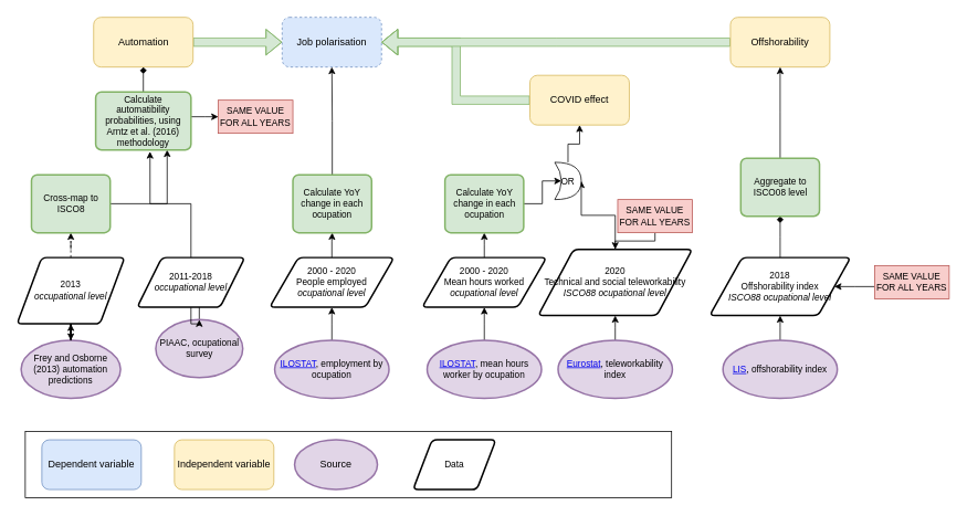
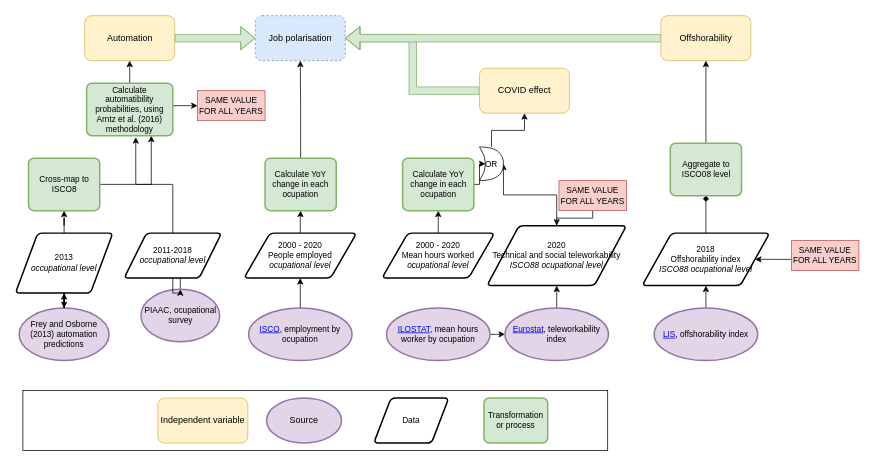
- <mxCell id="30" style="edgeStyle=elbowEdgeStyle;rounded=0;orthogonalLoop=1;jettySize=auto;elbow=vertical;html=1;fontSize=11;strokeWidth=1;endArrow=diamond;" edge="1" parent="1" source="32" target="4"><mxGeometry relative="1" as="geometry" /></mxCell>
+ <mxCell id="30" style="edgeStyle=elbowEdgeStyle;rounded=0;orthogonalLoop=1;jettySize=auto;elbow=vertical;html=1;fontSize=11;strokeWidth=1;" edge="1" parent="1" source="32" target="4"><mxGeometry relative="1" as="geometry" /></mxCell>
- <mxCell id="46" value="OR" style="shape=xor;whiteSpace=wrap;html=1;fontSize=11;" vertex="1" parent="1"><mxGeometry x="669" y="195" width="32" height="45" as="geometry" /></mxCell>
+ <mxCell id="46" value="OR" style="shape=xor;whiteSpace=wrap;html=1;fontSize=11;" vertex="1" parent="1"><mxGeometry x="639" y="195" width="32" height="45" as="geometry" /></mxCell>
- <mxCell id="26" value="" style="edgeStyle=orthogonalEdgeStyle;rounded=0;orthogonalLoop=1;jettySize=auto;html=1;fontSize=11;dashed=1;" edge="1" parent="1" source="27" target="29"><mxGeometry relative="1" as="geometry" /></mxCell>
+ <mxCell id="26" value="" style="edgeStyle=orthogonalEdgeStyle;rounded=0;orthogonalLoop=1;jettySize=auto;html=1;fontSize=11;" edge="1" parent="1" source="27" target="29"><mxGeometry relative="1" as="geometry" /></mxCell>
- <mxCell id="33" value="" style="edgeStyle=elbowEdgeStyle;rounded=0;orthogonalLoop=1;jettySize=auto;elbow=vertical;html=1;fontSize=11;strokeWidth=1;" edge="1" parent="1" source="34" target="38"><mxGeometry relative="1" as="geometry" /></mxCell>
+ <mxCell id="33" value="" style="edgeStyle=elbowEdgeStyle;rounded=0;orthogonalLoop=1;jettySize=auto;elbow=vertical;html=1;fontSize=11;strokeWidth=1;" edge="1" parent="1" source="34" target="42"><mxGeometry relative="1" as="geometry" /></mxCell>
- <mxCell id="6" value="&lt;a href=&quot;https://www.ilo.org/shinyapps/bulkexplorer17/?lang=en&amp;amp;segment=indicator&amp;amp;id=EMP_TEMP_SEX_OC2_NB_A&quot;&gt;ILOSTAT&lt;/a&gt;, employment by ocupation" style="strokeWidth=2;html=1;shape=mxgraph.flowchart.start_1;whiteSpace=wrap;fillColor=#e1d5e7;strokeColor=#9673a6;fontSize=11;" vertex="1" parent="1"><mxGeometry x="331" y="410" width="138" height="70" as="geometry" /></mxCell>
+ <mxCell id="6" value="&lt;a href=&quot;https://www.ilo.org/shinyapps/bulkexplorer17/?lang=en&amp;amp;segment=indicator&amp;amp;id=EMP_TEMP_SEX_OC2_NB_A&quot;&gt;ISCO&lt;/a&gt;, employment by ocupation" style="strokeWidth=2;html=1;shape=mxgraph.flowchart.start_1;whiteSpace=wrap;fillColor=#e1d5e7;strokeColor=#9673a6;fontSize=11;" vertex="1" parent="1"><mxGeometry x="331" y="410" width="138" height="70" as="geometry" /></mxCell>
- <mxCell id="11" value="Dependent variable" style="rounded=1;whiteSpace=wrap;html=1;fillColor=#dae8fc;strokeColor=#6c8ebf;" vertex="1" parent="9"><mxGeometry x="20" y="10" width="120" height="60" as="geometry" /></mxCell>
+ <mxCell id="15" value="&lt;div&gt;Transformation&lt;/div&gt;&lt;div&gt;or process&lt;/div&gt;" style="rounded=1;whiteSpace=wrap;html=1;absoluteArcSize=1;arcSize=14;strokeWidth=2;fontSize=11;fillColor=#d5e8d4;strokeColor=#82b366;" vertex="1" parent="9"><mxGeometry x="615" y="10" width="85" height="60" as="geometry" /></mxCell>
